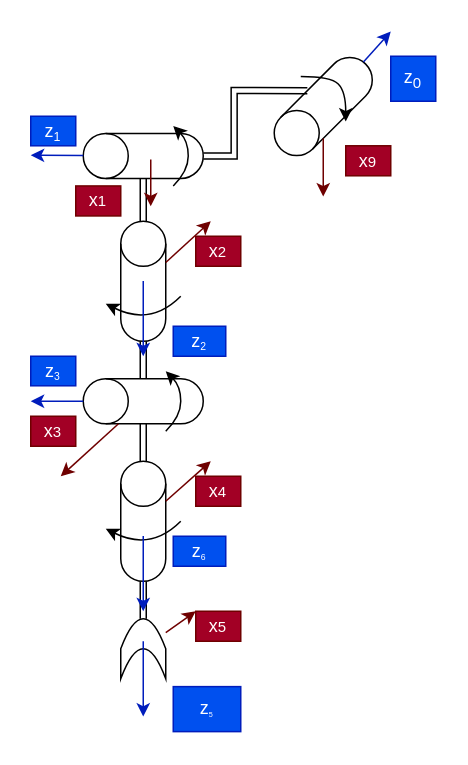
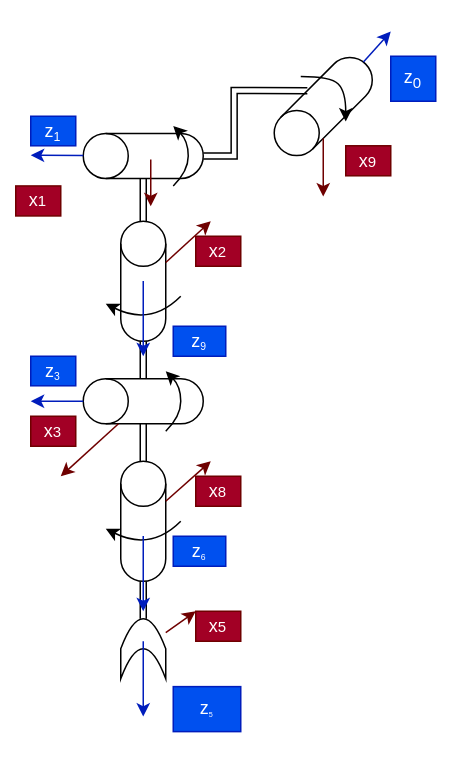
- <mxCell id="33" value="&lt;font style=&quot;font-size: 12px&quot;&gt;x&lt;/font&gt;&lt;font size=&quot;1&quot;&gt;1&lt;/font&gt;" style="text;html=1;strokeColor=#6F0000;fillColor=#a20025;align=center;verticalAlign=middle;whiteSpace=wrap;rounded=0;fontColor=#ffffff;" parent="1" vertex="1"><mxGeometry x="50" y="123.46" width="30" height="20" as="geometry" /></mxCell>
+ <mxCell id="33" value="&lt;font style=&quot;font-size: 12px&quot;&gt;x&lt;/font&gt;&lt;font size=&quot;1&quot;&gt;1&lt;/font&gt;" style="text;html=1;strokeColor=#6F0000;fillColor=#a20025;align=center;verticalAlign=middle;whiteSpace=wrap;rounded=0;fontColor=#ffffff;" parent="1" vertex="1"><mxGeometry x="10" y="123.46" width="30" height="20" as="geometry" /></mxCell>
- <mxCell id="23" value="z&lt;span style=&quot;font-size: 8.333px&quot;&gt;&lt;sub&gt;2&lt;/sub&gt;&lt;/span&gt;" style="text;html=1;strokeColor=#001DBC;fillColor=#0050ef;align=center;verticalAlign=middle;whiteSpace=wrap;rounded=0;fontColor=#ffffff;" parent="1" vertex="1"><mxGeometry x="115" y="217" width="35" height="20" as="geometry" /></mxCell>
+ <mxCell id="23" value="z&lt;span style=&quot;font-size: 8.333px&quot;&gt;&lt;sub&gt;9&lt;/sub&gt;&lt;/span&gt;" style="text;html=1;strokeColor=#001DBC;fillColor=#0050ef;align=center;verticalAlign=middle;whiteSpace=wrap;rounded=0;fontColor=#ffffff;" parent="1" vertex="1"><mxGeometry x="115" y="217" width="35" height="20" as="geometry" /></mxCell>
- <mxCell id="37" value="&lt;font style=&quot;font-size: 12px&quot;&gt;x&lt;/font&gt;&lt;font size=&quot;1&quot;&gt;4&lt;/font&gt;" style="text;html=1;strokeColor=#6F0000;fillColor=#a20025;align=center;verticalAlign=middle;whiteSpace=wrap;rounded=0;fontColor=#ffffff;" parent="1" vertex="1"><mxGeometry x="130" y="317" width="30" height="20" as="geometry" /></mxCell>
+ <mxCell id="37" value="&lt;font style=&quot;font-size: 12px&quot;&gt;x&lt;/font&gt;&lt;font size=&quot;1&quot;&gt;8&lt;/font&gt;" style="text;html=1;strokeColor=#6F0000;fillColor=#a20025;align=center;verticalAlign=middle;whiteSpace=wrap;rounded=0;fontColor=#ffffff;" parent="1" vertex="1"><mxGeometry x="130" y="317" width="30" height="20" as="geometry" /></mxCell>
